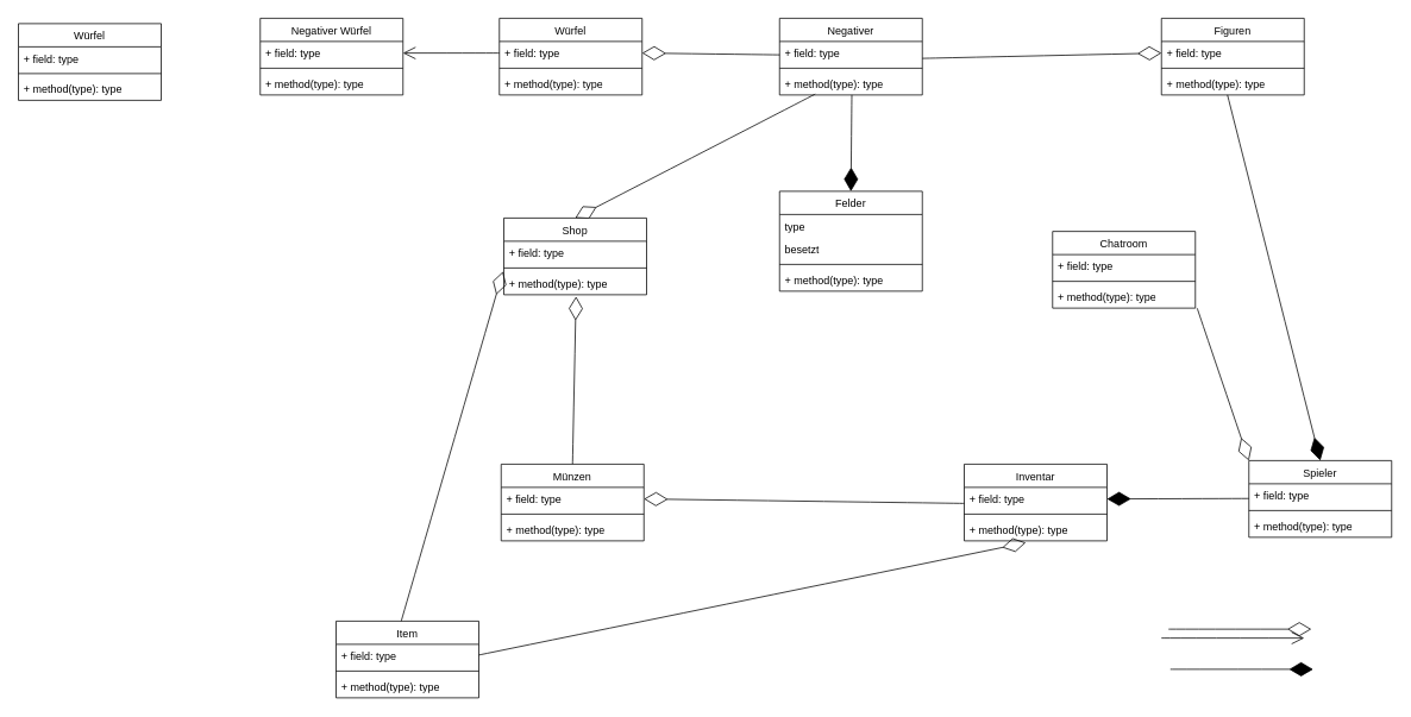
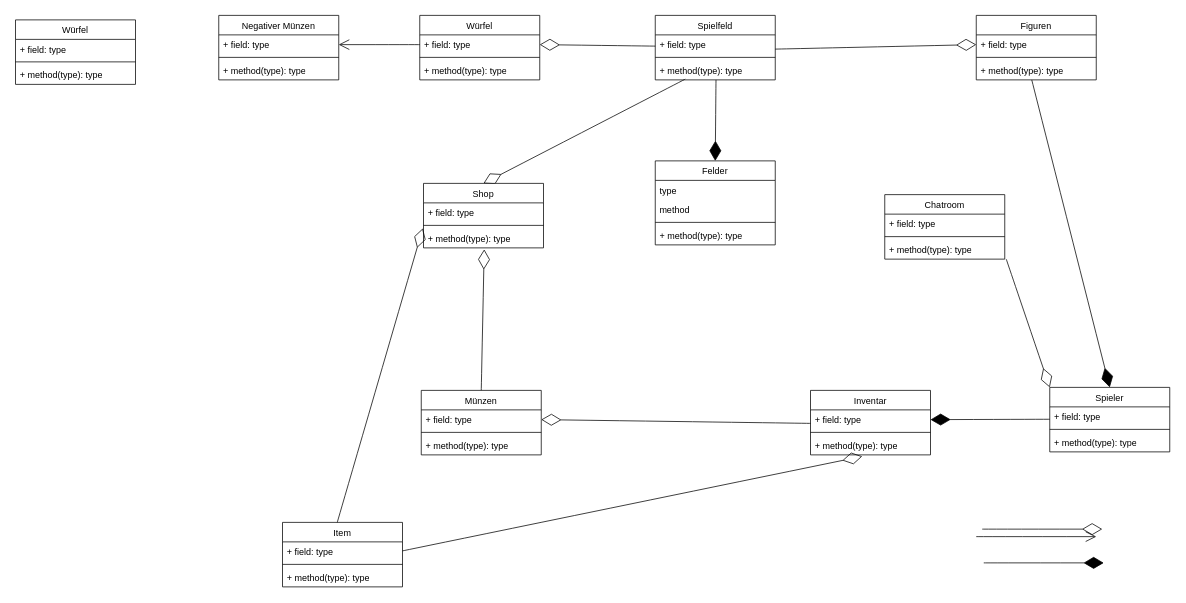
- <mxCell id="6" value="&lt;span style=&quot;font-weight: 400;&quot;&gt;Negativer Würfel&lt;/span&gt;" style="swimlane;fontStyle=1;align=center;verticalAlign=top;childLayout=stackLayout;horizontal=1;startSize=26;horizontalStack=0;resizeParent=1;resizeParentMax=0;resizeLast=0;collapsible=1;marginBottom=0;whiteSpace=wrap;html=1;" vertex="1" parent="1"><mxGeometry x="291" y="20" width="160" height="86" as="geometry" /></mxCell>
+ <mxCell id="6" value="&lt;span style=&quot;font-weight: 400;&quot;&gt;Negativer Münzen&lt;/span&gt;" style="swimlane;fontStyle=1;align=center;verticalAlign=top;childLayout=stackLayout;horizontal=1;startSize=26;horizontalStack=0;resizeParent=1;resizeParentMax=0;resizeLast=0;collapsible=1;marginBottom=0;whiteSpace=wrap;html=1;" vertex="1" parent="1"><mxGeometry x="291" y="20" width="160" height="86" as="geometry" /></mxCell>
- <mxCell id="10" value="&lt;span style=&quot;font-weight: 400;&quot;&gt;Negativer&lt;/span&gt;" style="swimlane;fontStyle=1;align=center;verticalAlign=top;childLayout=stackLayout;horizontal=1;startSize=26;horizontalStack=0;resizeParent=1;resizeParentMax=0;resizeLast=0;collapsible=1;marginBottom=0;whiteSpace=wrap;html=1;" vertex="1" parent="1"><mxGeometry x="873" y="20" width="160" height="86" as="geometry" /></mxCell>
+ <mxCell id="10" value="&lt;span style=&quot;font-weight: 400;&quot;&gt;Spielfeld&lt;/span&gt;" style="swimlane;fontStyle=1;align=center;verticalAlign=top;childLayout=stackLayout;horizontal=1;startSize=26;horizontalStack=0;resizeParent=1;resizeParentMax=0;resizeLast=0;collapsible=1;marginBottom=0;whiteSpace=wrap;html=1;" vertex="1" parent="1"><mxGeometry x="873" y="20" width="160" height="86" as="geometry" /></mxCell>
- <mxCell id="22" value="besetzt" style="text;strokeColor=none;fillColor=none;align=left;verticalAlign=top;spacingLeft=4;spacingRight=4;overflow=hidden;rotatable=0;points=[[0,0.5],[1,0.5]];portConstraint=eastwest;whiteSpace=wrap;html=1;" vertex="1" parent="20"><mxGeometry y="52" width="160" height="26" as="geometry" /></mxCell>
+ <mxCell id="22" value="method" style="text;strokeColor=none;fillColor=none;align=left;verticalAlign=top;spacingLeft=4;spacingRight=4;overflow=hidden;rotatable=0;points=[[0,0.5],[1,0.5]];portConstraint=eastwest;whiteSpace=wrap;html=1;" vertex="1" parent="20"><mxGeometry y="52" width="160" height="26" as="geometry" /></mxCell>
